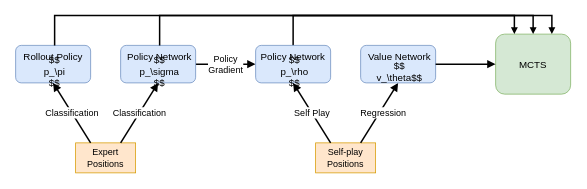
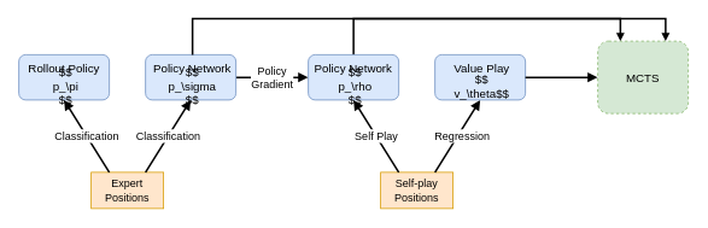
- <mxCell id="28" value="" style="endArrow=block;html=1;endFill=1;strokeWidth=2;entryX=0.5;entryY=0;entryDx=0;entryDy=0;rounded=0;exitX=0.5;exitY=0;exitDx=0;exitDy=0;startSize=6;endSize=4;" edge="1" parent="1" source="8" target="21"><mxGeometry width="50" height="50" relative="1" as="geometry"><mxPoint x="222" y="10" as="sourcePoint" /><mxPoint x="745" y="-5" as="targetPoint" /><Array as="points"><mxPoint x="72" y="20" /><mxPoint x="710" y="20" /></Array></mxGeometry></mxCell>
- <mxCell id="15" value="&lt;font style=&quot;font-size: 13px&quot;&gt;Value Network&lt;/font&gt;" style="text;html=1;strokeColor=none;fillColor=none;align=center;verticalAlign=middle;whiteSpace=wrap;rounded=0;" parent="13" vertex="1"><mxGeometry x="2" width="100" height="30" as="geometry" /></mxCell>
+ <mxCell id="15" value="&lt;font style=&quot;font-size: 13px&quot;&gt;Value Play&lt;/font&gt;" style="text;html=1;strokeColor=none;fillColor=none;align=center;verticalAlign=middle;whiteSpace=wrap;rounded=0;" parent="13" vertex="1"><mxGeometry x="2" width="100" height="30" as="geometry" /></mxCell>
- <mxCell id="21" value="&lt;font style=&quot;font-size: 13px&quot;&gt;MCTS&lt;/font&gt;" style="rounded=1;whiteSpace=wrap;html=1;fillColor=#d5e8d4;strokeColor=#82b366;" vertex="1" parent="1"><mxGeometry x="660" y="45" width="100" height="80" as="geometry" /></mxCell>
+ <mxCell id="21" value="&lt;font style=&quot;font-size: 13px&quot;&gt;MCTS&lt;/font&gt;" style="rounded=1;whiteSpace=wrap;html=1;fillColor=#d5e8d4;strokeColor=#82b366;dashed=1;" vertex="1" parent="1"><mxGeometry x="660" y="45" width="100" height="80" as="geometry" /></mxCell>
